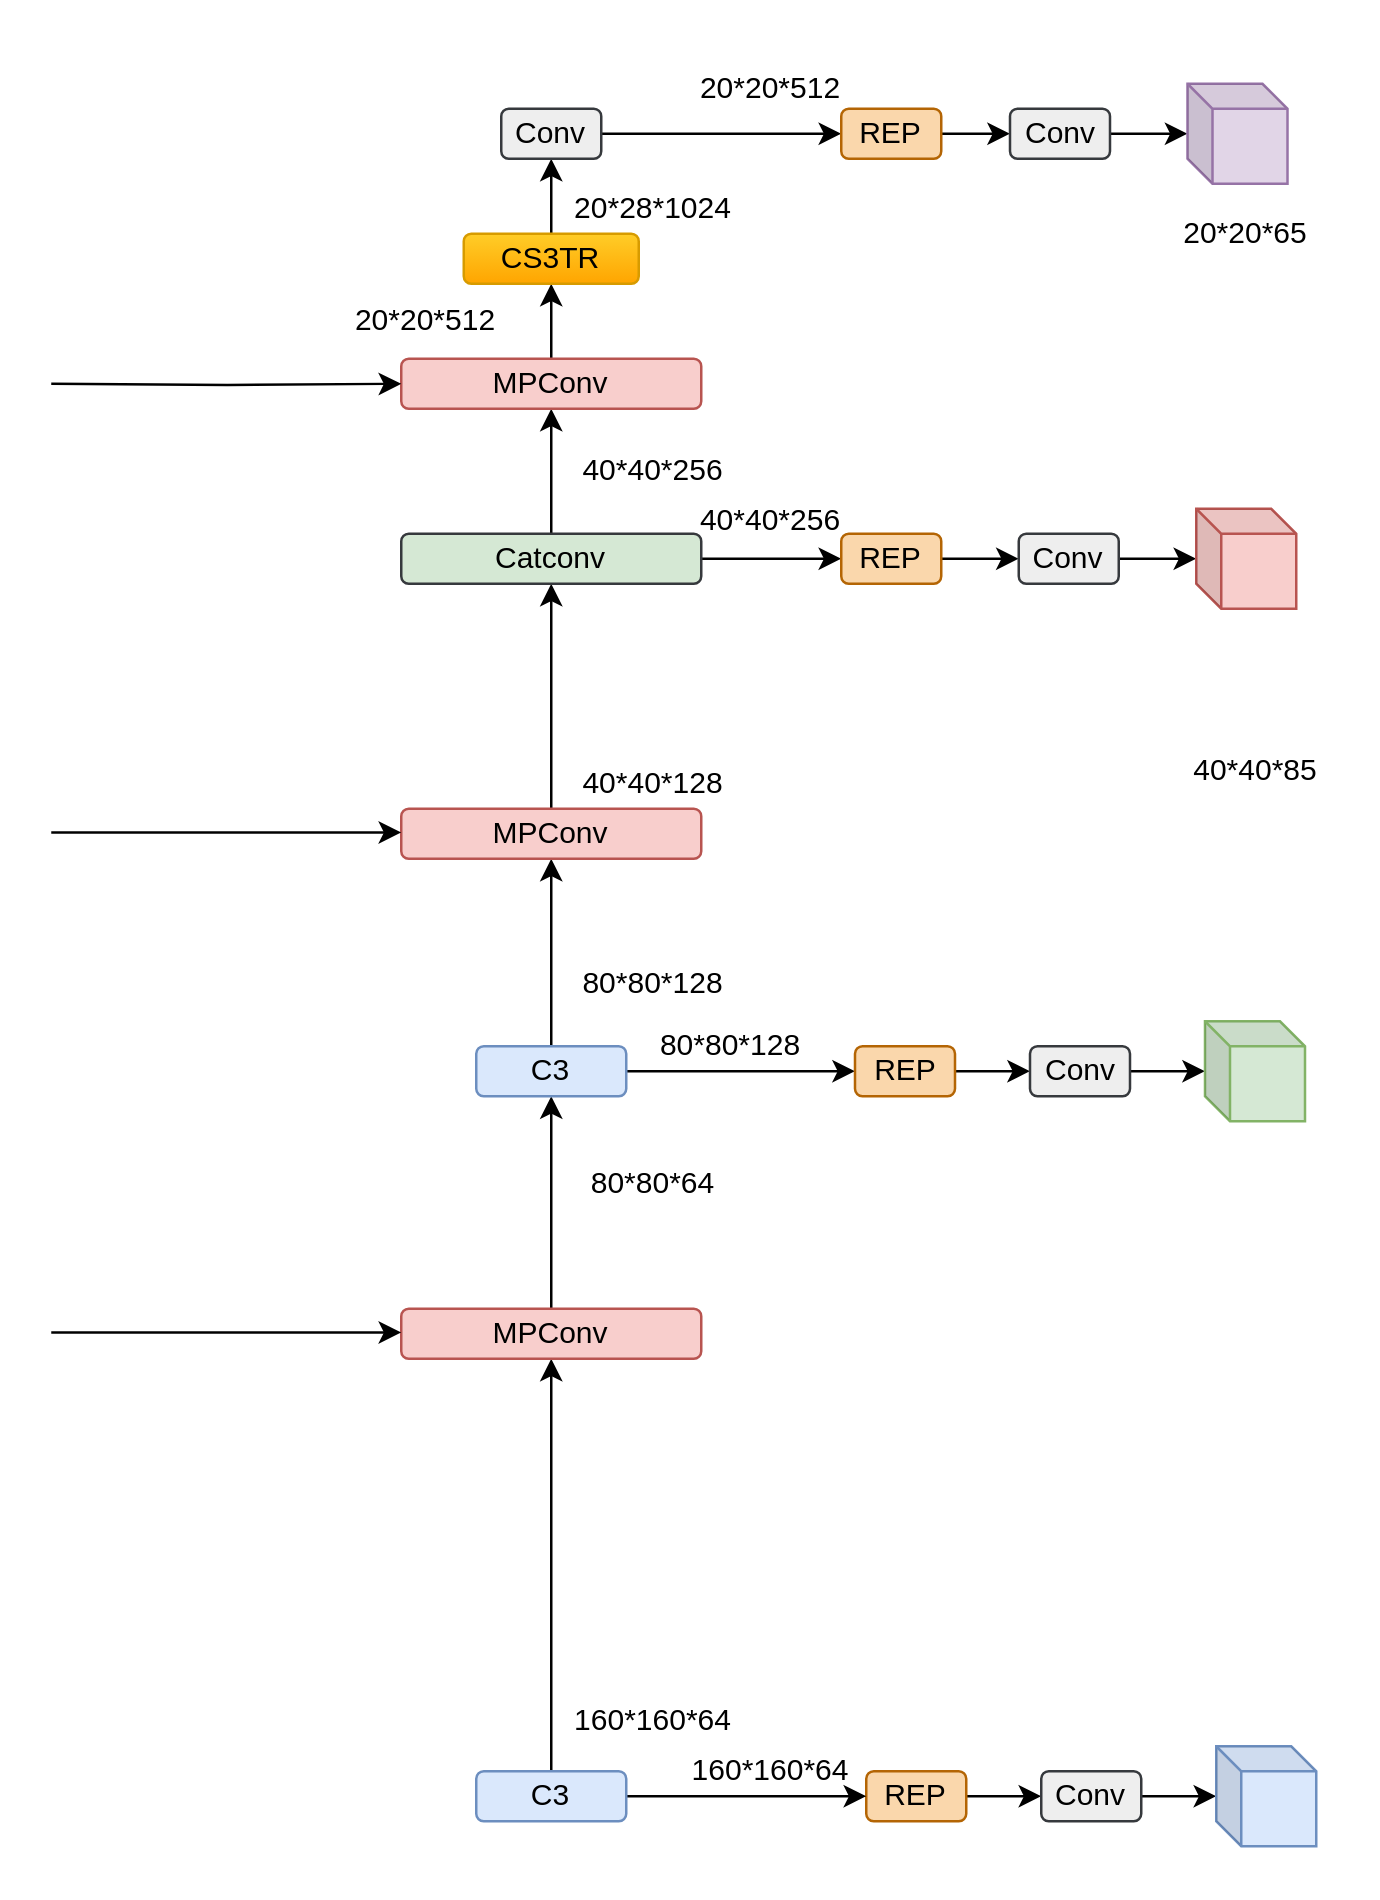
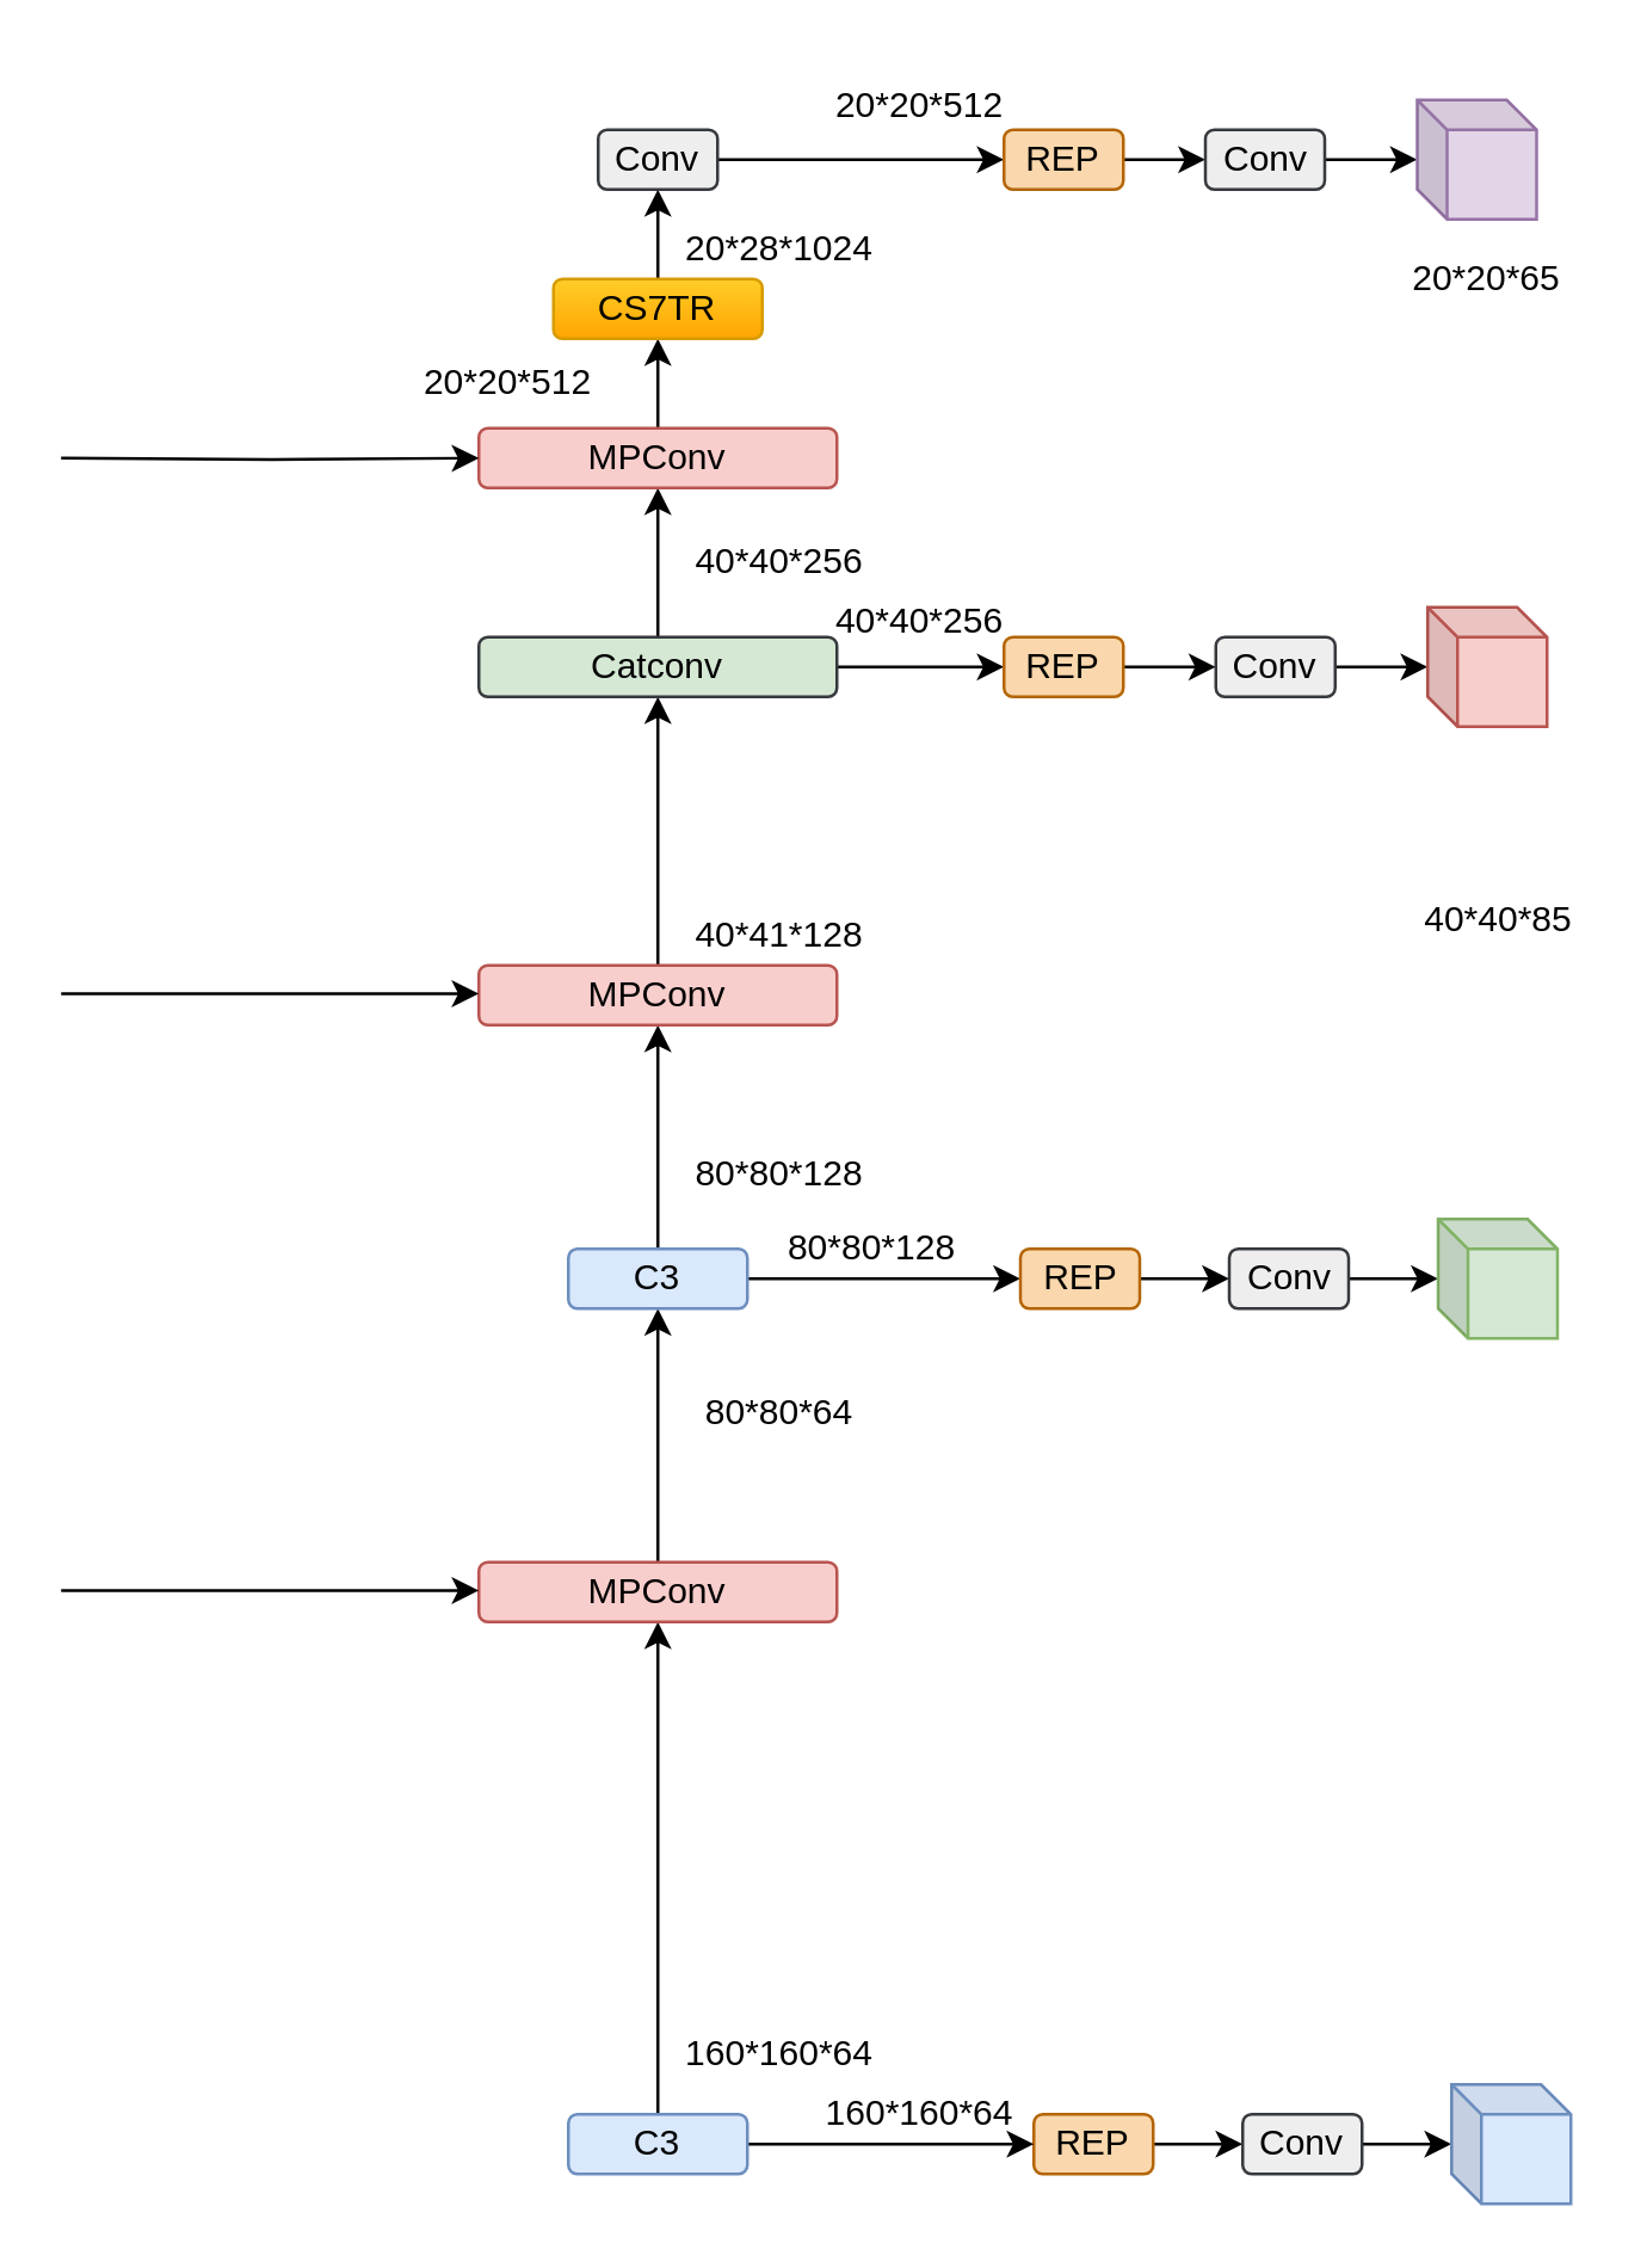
- <mxCell id="35" value="CS3TR" style="rounded=1;whiteSpace=wrap;html=1;fillColor=#ffcd28;gradientColor=#ffa500;strokeColor=#d79b00;" vertex="1" parent="1"><mxGeometry x="185" y="93" width="70" height="20" as="geometry" /></mxCell>
+ <mxCell id="35" value="CS7TR" style="rounded=1;whiteSpace=wrap;html=1;fillColor=#ffcd28;gradientColor=#ffa500;strokeColor=#d79b00;" vertex="1" parent="1"><mxGeometry x="185" y="93" width="70" height="20" as="geometry" /></mxCell>
- <mxCell id="52" value="40*40*128" style="text;html=1;strokeColor=none;fillColor=none;align=center;verticalAlign=middle;whiteSpace=wrap;rounded=0;strokeWidth=1;fontSize=12;" vertex="1" parent="1"><mxGeometry x="233" y="298" width="56" height="30" as="geometry" /></mxCell>
+ <mxCell id="52" value="40*41*128" style="text;html=1;strokeColor=none;fillColor=none;align=center;verticalAlign=middle;whiteSpace=wrap;rounded=0;strokeWidth=1;fontSize=12;" vertex="1" parent="1"><mxGeometry x="233" y="298" width="56" height="30" as="geometry" /></mxCell>
